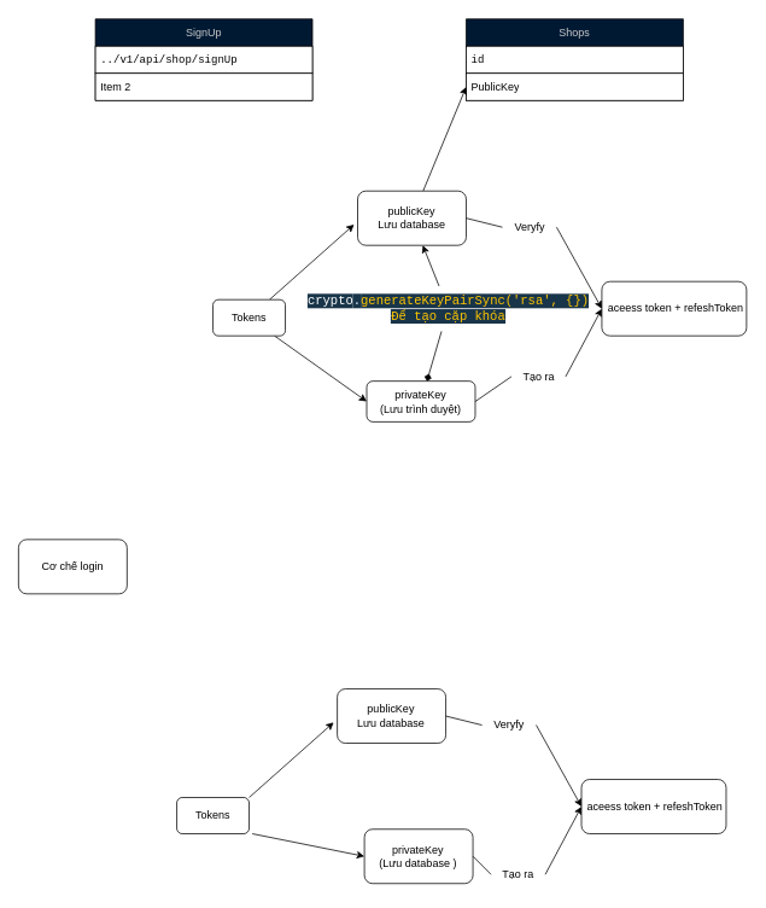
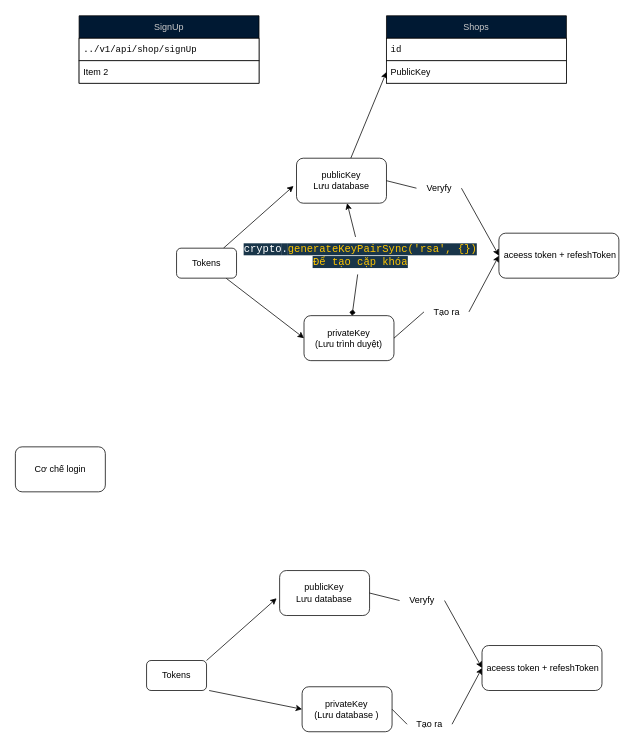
- <mxCell id="25" value="&lt;span style=&quot;color: rgb(255, 255, 255); font-family: Consolas, &amp;quot;Courier New&amp;quot;, monospace; font-size: 14px; background-color: rgb(25, 53, 73);&quot;&gt;crypto&lt;/span&gt;&lt;span style=&quot;font-family: Consolas, &amp;quot;Courier New&amp;quot;, monospace; font-size: 14px; background-color: rgb(25, 53, 73); color: rgb(225, 239, 255);&quot;&gt;.&lt;/span&gt;&lt;span style=&quot;font-family: Consolas, &amp;quot;Courier New&amp;quot;, monospace; font-size: 14px; background-color: rgb(25, 53, 73); color: rgb(255, 198, 0);&quot;&gt;generateKeyPairSync('rsa', {})&lt;br&gt;Để tạo cặp khóa&lt;br&gt;&lt;/span&gt;" style="text;html=1;align=center;verticalAlign=middle;resizable=0;points=[];autosize=1;strokeColor=none;fillColor=none;" parent="1" vertex="1"><mxGeometry x="340" y="315" width="310" height="50" as="geometry" /></mxCell>
+ <mxCell id="25" value="&lt;span style=&quot;color: rgb(255, 255, 255); font-family: Consolas, &amp;quot;Courier New&amp;quot;, monospace; font-size: 14px; background-color: rgb(25, 53, 73);&quot;&gt;crypto&lt;/span&gt;&lt;span style=&quot;font-family: Consolas, &amp;quot;Courier New&amp;quot;, monospace; font-size: 14px; background-color: rgb(25, 53, 73); color: rgb(225, 239, 255);&quot;&gt;.&lt;/span&gt;&lt;span style=&quot;font-family: Consolas, &amp;quot;Courier New&amp;quot;, monospace; font-size: 14px; background-color: rgb(25, 53, 73); color: rgb(255, 198, 0);&quot;&gt;generateKeyPairSync('rsa', {})&lt;br&gt;Để tạo cặp khóa&lt;br&gt;&lt;/span&gt;" style="text;html=1;align=center;verticalAlign=middle;resizable=0;points=[];autosize=1;strokeColor=none;fillColor=none;" parent="1" vertex="1"><mxGeometry x="325" y="315" width="310" height="50" as="geometry" /></mxCell>
- <mxCell id="12" value="privateKey&lt;br&gt;(Lưu trình duyệt)" style="rounded=1;whiteSpace=wrap;html=1;" parent="1" vertex="1"><mxGeometry x="405" y="420" width="120" height="45" as="geometry" /></mxCell>
+ <mxCell id="12" value="privateKey&lt;br&gt;(Lưu trình duyệt)" style="rounded=1;whiteSpace=wrap;html=1;" parent="1" vertex="1"><mxGeometry x="405" y="420" width="120" height="60" as="geometry" /></mxCell>
